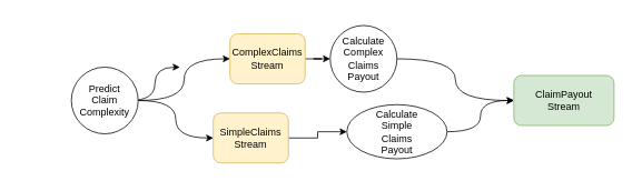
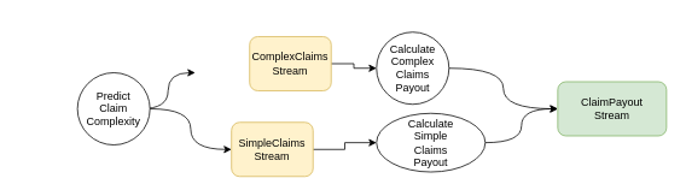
- <mxCell id="13" value="&lt;div&gt;Calculate&lt;/div&gt;&lt;div&gt;Complex&lt;/div&gt;&lt;div&gt;Claims&lt;/div&gt;&lt;div&gt;Payout&lt;/div&gt;" style="ellipse;whiteSpace=wrap;html=1;aspect=fixed;" vertex="1" parent="1"><mxGeometry x="395" y="30" width="80" height="80" as="geometry" /></mxCell>
+ <mxCell id="13" value="&lt;div&gt;Calculate&lt;/div&gt;&lt;div&gt;Complex&lt;/div&gt;&lt;div&gt;Claims&lt;/div&gt;&lt;div&gt;Payout&lt;/div&gt;" style="ellipse;whiteSpace=wrap;html=1;aspect=fixed;" vertex="1" parent="1"><mxGeometry x="415" y="35" width="80" height="80" as="geometry" /></mxCell>
- <mxCell id="15" style="edgeStyle=orthogonalEdgeStyle;curved=1;rounded=0;orthogonalLoop=1;jettySize=auto;html=1;" edge="1" parent="1" source="17" target="5"><mxGeometry relative="1" as="geometry" /></mxCell>
